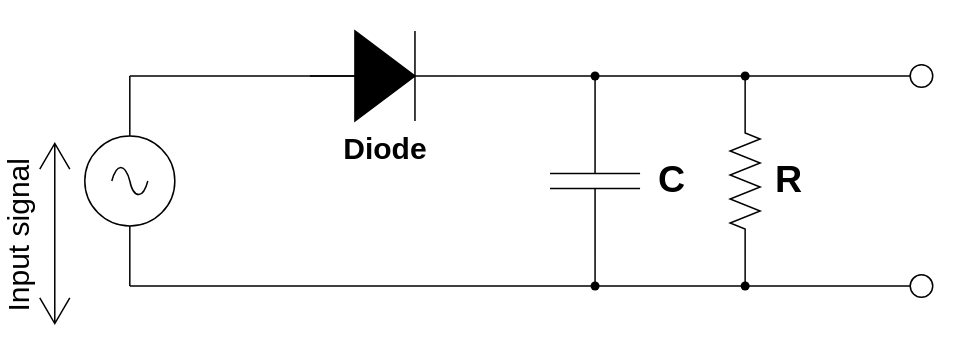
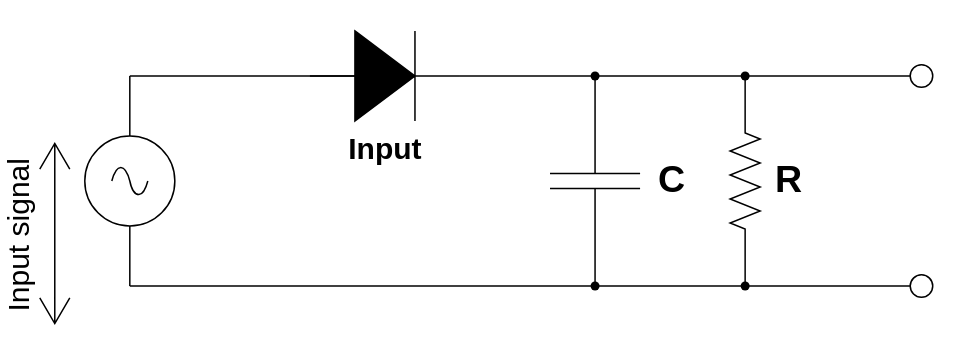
- <mxCell id="4" value="&lt;font style=&quot;font-size: 20px&quot;&gt;&lt;b&gt;Diode&lt;/b&gt;&lt;/font&gt;" style="pointerEvents=1;fillColor=strokeColor;verticalLabelPosition=bottom;shadow=0;dashed=0;align=center;html=1;verticalAlign=top;shape=mxgraph.electrical.diodes.diode;" vertex="1" parent="1"><mxGeometry x="200" y="20" width="100" height="60" as="geometry" /></mxCell>
+ <mxCell id="4" value="&lt;font style=&quot;font-size: 20px&quot;&gt;&lt;b&gt;Input&lt;/b&gt;&lt;/font&gt;" style="pointerEvents=1;fillColor=strokeColor;verticalLabelPosition=bottom;shadow=0;dashed=0;align=center;html=1;verticalAlign=top;shape=mxgraph.electrical.diodes.diode;" vertex="1" parent="1"><mxGeometry x="200" y="20" width="100" height="60" as="geometry" /></mxCell>
